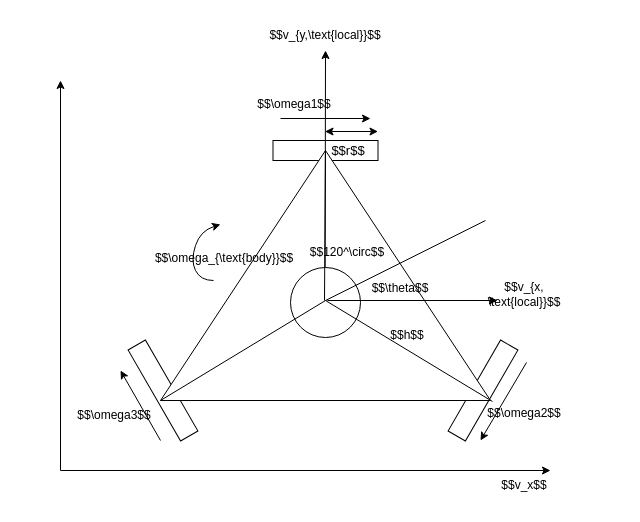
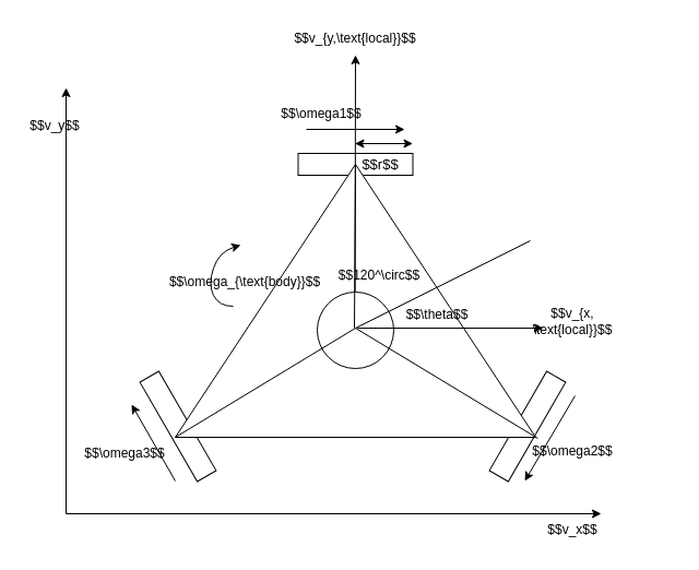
+ <mxCell id="27" value="$$v_y$$" style="text;html=1;align=center;verticalAlign=middle;whiteSpace=wrap;rounded=0;" vertex="1" parent="1"><mxGeometry x="20" y="100" width="60" height="30" as="geometry" /></mxCell>
- <mxCell id="16" value="$$h$$" style="text;html=1;align=center;verticalAlign=middle;whiteSpace=wrap;rounded=0;" parent="1" vertex="1"><mxGeometry x="377" y="320" width="60" height="30" as="geometry" /></mxCell>
